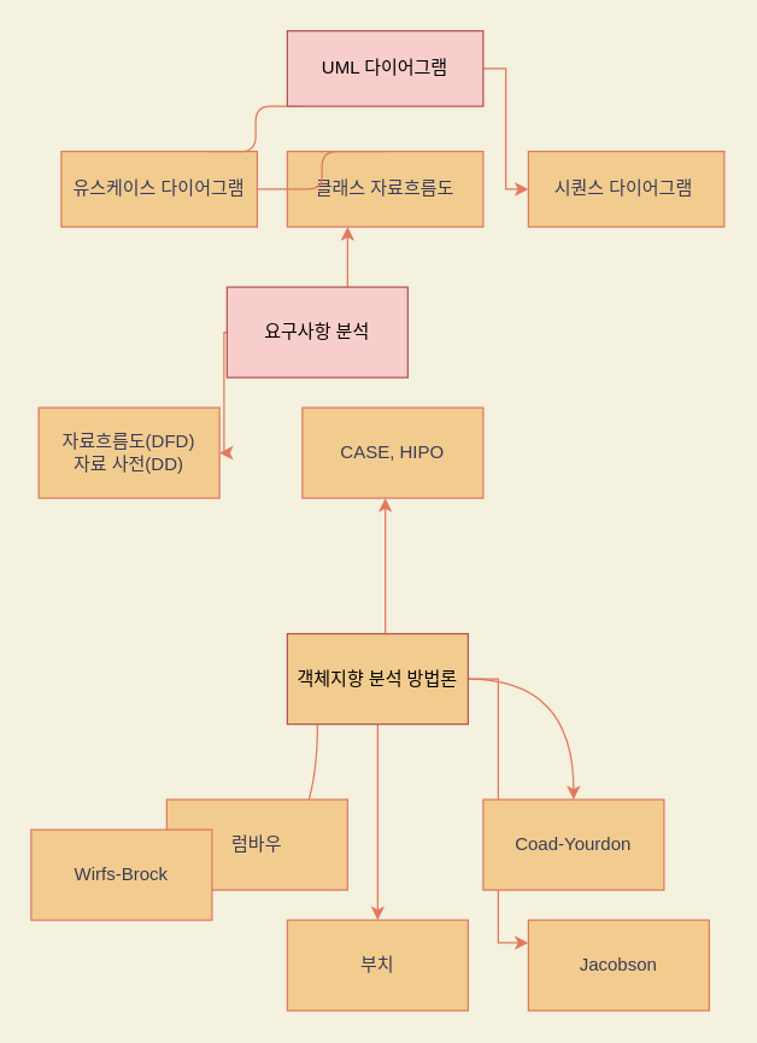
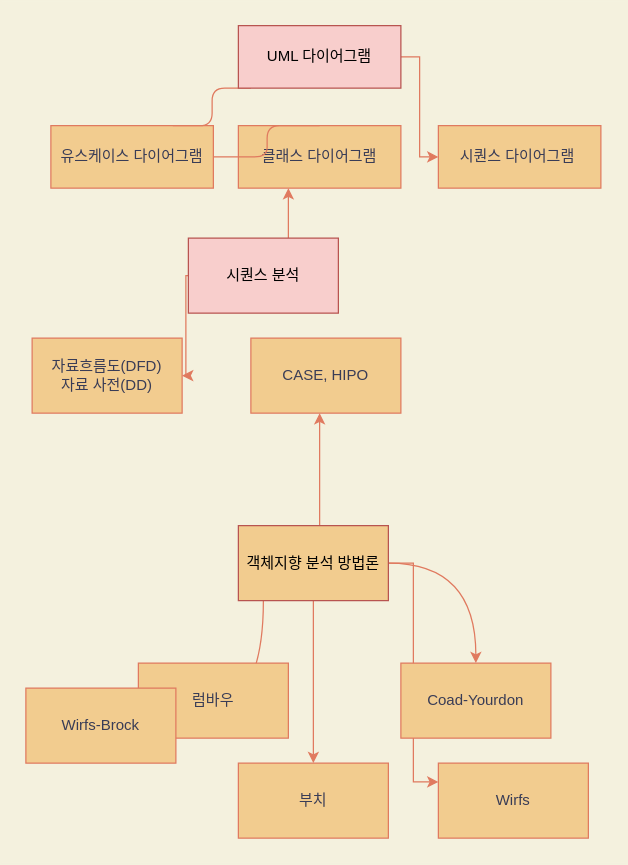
- <mxCell id="3" value="클래스 자료흐름도" style="rounded=0;whiteSpace=wrap;html=1;fillColor=#F2CC8F;strokeColor=#E07A5F;fontColor=#393C56;" vertex="1" parent="1"><mxGeometry x="190" y="100" width="130" height="50" as="geometry" /></mxCell>
+ <mxCell id="3" value="클래스 다이어그램" style="rounded=0;whiteSpace=wrap;html=1;fillColor=#F2CC8F;strokeColor=#E07A5F;fontColor=#393C56;" vertex="1" parent="1"><mxGeometry x="190" y="100" width="130" height="50" as="geometry" /></mxCell>
- <mxCell id="11" value="요구사항 분석" style="rounded=0;whiteSpace=wrap;html=1;fillColor=#f8cecc;strokeColor=#b85450;" vertex="1" parent="1"><mxGeometry x="150" y="190" width="120" height="60" as="geometry" /></mxCell>
+ <mxCell id="11" value="시퀀스 분석" style="rounded=0;whiteSpace=wrap;html=1;fillColor=#f8cecc;strokeColor=#b85450;" vertex="1" parent="1"><mxGeometry x="150" y="190" width="120" height="60" as="geometry" /></mxCell>
- <mxCell id="22" value="Jacobson" style="rounded=0;whiteSpace=wrap;html=1;fillColor=#F2CC8F;strokeColor=#E07A5F;fontColor=#393C56;" vertex="1" parent="1"><mxGeometry x="350" y="610" width="120" height="60" as="geometry" /></mxCell>
+ <mxCell id="22" value="Wirfs" style="rounded=0;whiteSpace=wrap;html=1;fillColor=#F2CC8F;strokeColor=#E07A5F;fontColor=#393C56;" vertex="1" parent="1"><mxGeometry x="350" y="610" width="120" height="60" as="geometry" /></mxCell>
